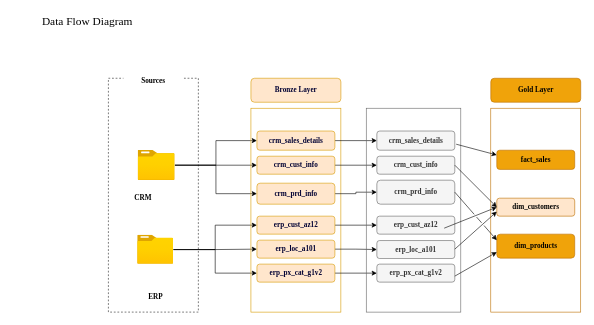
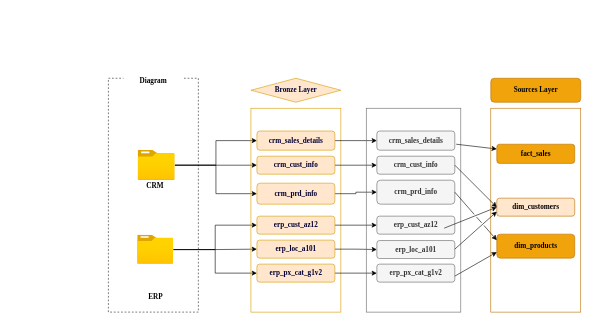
- <mxCell id="46" value="&lt;font style=&quot;font-size: 19px;&quot; face=&quot;Comic Sans MS&quot;&gt;Data Flow Diagram&lt;/font&gt;" style="text;html=1;align=center;verticalAlign=middle;whiteSpace=wrap;rounded=0;" vertex="1" parent="1"><mxGeometry x="20" y="20" width="250" height="30" as="geometry" /></mxCell>
- <mxCell id="3" value="&lt;font face=&quot;Comic Sans MS&quot;&gt;&lt;b&gt;Sources&lt;/b&gt;&lt;/font&gt;" style="rounded=1;whiteSpace=wrap;html=1;fillColor=default;strokeColor=none;" parent="1" vertex="1"><mxGeometry x="205" y="120" width="100" height="30" as="geometry" /></mxCell>
+ <mxCell id="3" value="&lt;font face=&quot;Comic Sans MS&quot;&gt;&lt;b&gt;Diagram&lt;/b&gt;&lt;/font&gt;" style="rounded=1;whiteSpace=wrap;html=1;fillColor=default;strokeColor=none;" parent="1" vertex="1"><mxGeometry x="205" y="120" width="100" height="30" as="geometry" /></mxCell>
- <mxCell id="15" value="&lt;b&gt;&lt;font face=&quot;Comic Sans MS&quot;&gt;Bronze Layer&lt;/font&gt;&lt;/b&gt;" style="rounded=1;whiteSpace=wrap;html=1;fillColor=#ffe6cc;strokeColor=#d79b00;fontColor=#000033;" parent="1" vertex="1"><mxGeometry x="417.67" y="130" width="150" height="40" as="geometry" /></mxCell>
+ <mxCell id="15" value="&lt;b&gt;&lt;font face=&quot;Comic Sans MS&quot;&gt;Bronze Layer&lt;/font&gt;&lt;/b&gt;" style="rhombus;whiteSpace=wrap;html=1;fillColor=#ffe6cc;strokeColor=#d79b00;fontColor=#000033;" parent="1" vertex="1"><mxGeometry x="417.67" y="130" width="150" height="40" as="geometry" /></mxCell>
- <mxCell id="36" value="&lt;font face=&quot;Comic Sans MS&quot;&gt;&lt;b&gt;Gold Layer&lt;/b&gt;&lt;/font&gt;" style="rounded=1;whiteSpace=wrap;html=1;fillColor=#f0a30a;strokeColor=#BD7000;fontColor=#000000;" vertex="1" parent="1"><mxGeometry x="817.67" y="130" width="150" height="40" as="geometry" /></mxCell>
+ <mxCell id="36" value="&lt;font face=&quot;Comic Sans MS&quot;&gt;&lt;b&gt;Sources Layer&lt;/b&gt;&lt;/font&gt;" style="rounded=1;whiteSpace=wrap;html=1;fillColor=#f0a30a;strokeColor=#BD7000;fontColor=#000000;" vertex="1" parent="1"><mxGeometry x="817.67" y="130" width="150" height="40" as="geometry" /></mxCell>
- <mxCell id="37" value="&lt;font face=&quot;Comic Sans MS&quot;&gt;&lt;b&gt;fact_sales&lt;/b&gt;&lt;/font&gt;" style="rounded=1;whiteSpace=wrap;html=1;fillColor=#f0a30a;strokeColor=#BD7000;fontColor=#000000;" vertex="1" parent="1"><mxGeometry x="827.67" y="250" width="130" height="32" as="geometry" /></mxCell>
+ <mxCell id="37" value="&lt;font face=&quot;Comic Sans MS&quot;&gt;&lt;b&gt;fact_sales&lt;/b&gt;&lt;/font&gt;" style="rounded=1;whiteSpace=wrap;html=1;fillColor=#f0a30a;strokeColor=#BD7000;fontColor=#000000;" vertex="1" parent="1"><mxGeometry x="827.67" y="240" width="130" height="32" as="geometry" /></mxCell>
- <mxCell id="8" value="&lt;b&gt;&lt;font face=&quot;Comic Sans MS&quot;&gt;CRM&lt;/font&gt;&lt;/b&gt;" style="text;html=1;align=center;verticalAlign=middle;whiteSpace=wrap;rounded=0;" parent="1" vertex="1"><mxGeometry x="207.67" y="320" width="60" height="20" as="geometry" /></mxCell>
+ <mxCell id="8" value="&lt;b&gt;&lt;font face=&quot;Comic Sans MS&quot;&gt;CRM&lt;/font&gt;&lt;/b&gt;" style="text;html=1;align=center;verticalAlign=middle;whiteSpace=wrap;rounded=0;" parent="1" vertex="1"><mxGeometry x="227.67" y="300" width="60" height="20" as="geometry" /></mxCell>
